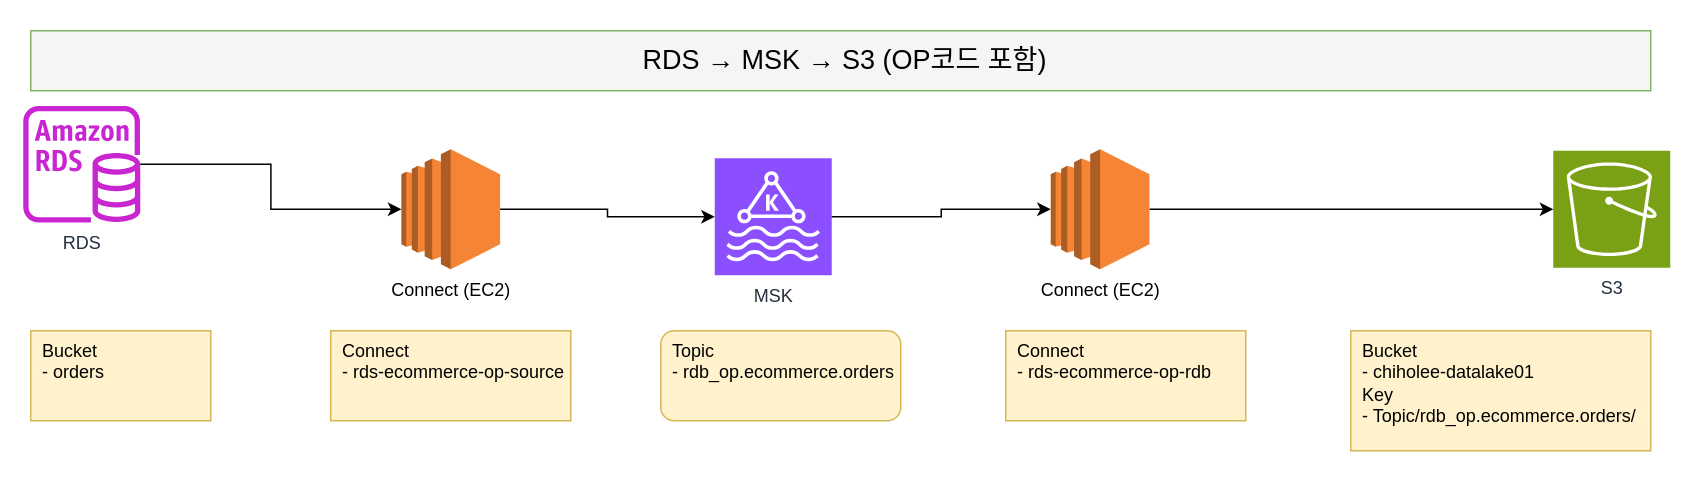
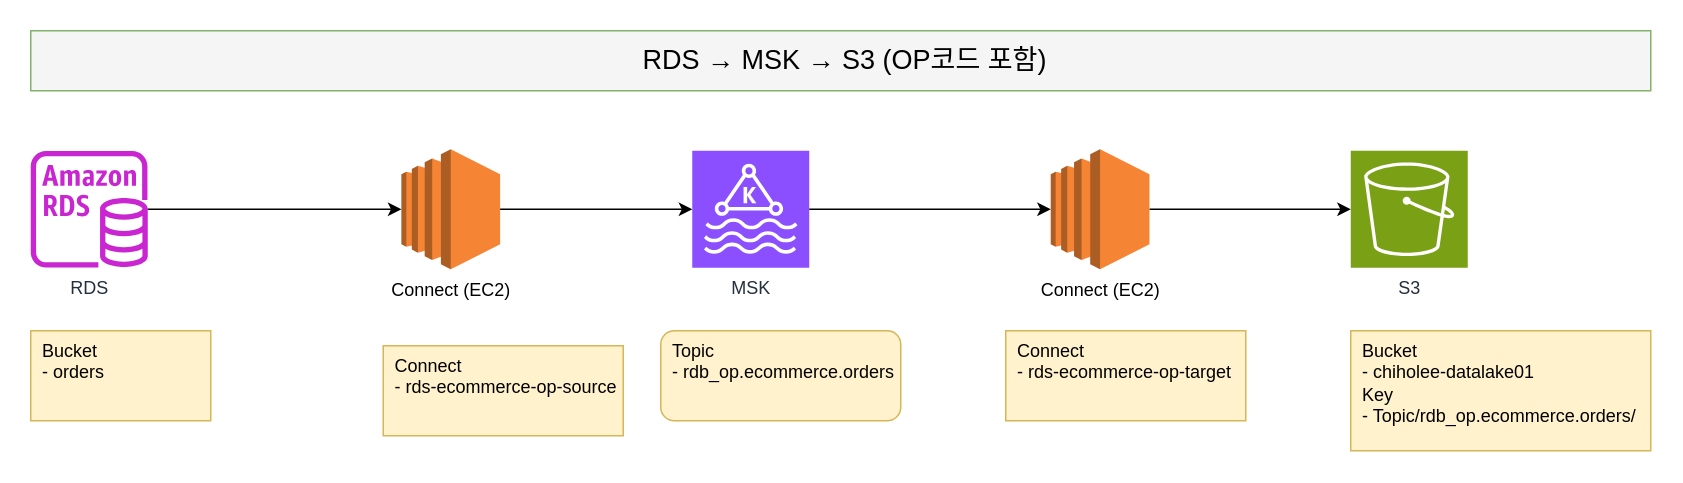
- <mxCell id="2" value="RDS" style="sketch=0;outlineConnect=0;fontColor=#232F3E;gradientColor=none;fillColor=#C925D1;strokeColor=none;dashed=0;verticalLabelPosition=bottom;verticalAlign=top;align=center;html=1;fontSize=12;fontStyle=0;aspect=fixed;pointerEvents=1;shape=mxgraph.aws4.rds_instance;" parent="1" vertex="1"><mxGeometry x="15" y="70" width="78" height="78" as="geometry" /></mxCell>
+ <mxCell id="2" value="RDS" style="sketch=0;outlineConnect=0;fontColor=#232F3E;gradientColor=none;fillColor=#C925D1;strokeColor=none;dashed=0;verticalLabelPosition=bottom;verticalAlign=top;align=center;html=1;fontSize=12;fontStyle=0;aspect=fixed;pointerEvents=1;shape=mxgraph.aws4.rds_instance;" parent="1" vertex="1"><mxGeometry x="20" y="100" width="78" height="78" as="geometry" /></mxCell>
- <mxCell id="10" value="S3" style="sketch=0;points=[[0,0,0],[0.25,0,0],[0.5,0,0],[0.75,0,0],[1,0,0],[0,1,0],[0.25,1,0],[0.5,1,0],[0.75,1,0],[1,1,0],[0,0.25,0],[0,0.5,0],[0,0.75,0],[1,0.25,0],[1,0.5,0],[1,0.75,0]];outlineConnect=0;fontColor=#232F3E;fillColor=#7AA116;strokeColor=#ffffff;dashed=0;verticalLabelPosition=bottom;verticalAlign=top;align=center;html=1;fontSize=12;fontStyle=0;aspect=fixed;shape=mxgraph.aws4.resourceIcon;resIcon=mxgraph.aws4.s3;" parent="1" vertex="1"><mxGeometry x="1035" y="100" width="78" height="78" as="geometry" /></mxCell>
+ <mxCell id="10" value="S3" style="sketch=0;points=[[0,0,0],[0.25,0,0],[0.5,0,0],[0.75,0,0],[1,0,0],[0,1,0],[0.25,1,0],[0.5,1,0],[0.75,1,0],[1,1,0],[0,0.25,0],[0,0.5,0],[0,0.75,0],[1,0.25,0],[1,0.5,0],[1,0.75,0]];outlineConnect=0;fontColor=#232F3E;fillColor=#7AA116;strokeColor=#ffffff;dashed=0;verticalLabelPosition=bottom;verticalAlign=top;align=center;html=1;fontSize=12;fontStyle=0;aspect=fixed;shape=mxgraph.aws4.resourceIcon;resIcon=mxgraph.aws4.s3;" parent="1" vertex="1"><mxGeometry x="900" y="100" width="78" height="78" as="geometry" /></mxCell>
- <mxCell id="3" value="MSK" style="sketch=0;points=[[0,0,0],[0.25,0,0],[0.5,0,0],[0.75,0,0],[1,0,0],[0,1,0],[0.25,1,0],[0.5,1,0],[0.75,1,0],[1,1,0],[0,0.25,0],[0,0.5,0],[0,0.75,0],[1,0.25,0],[1,0.5,0],[1,0.75,0]];outlineConnect=0;fontColor=#232F3E;fillColor=#8C4FFF;strokeColor=#ffffff;dashed=0;verticalLabelPosition=bottom;verticalAlign=top;align=center;html=1;fontSize=12;fontStyle=0;aspect=fixed;shape=mxgraph.aws4.resourceIcon;resIcon=mxgraph.aws4.managed_streaming_for_kafka;" parent="1" vertex="1"><mxGeometry x="476" y="105" width="78" height="78" as="geometry" /></mxCell>
+ <mxCell id="3" value="MSK" style="sketch=0;points=[[0,0,0],[0.25,0,0],[0.5,0,0],[0.75,0,0],[1,0,0],[0,1,0],[0.25,1,0],[0.5,1,0],[0.75,1,0],[1,1,0],[0,0.25,0],[0,0.5,0],[0,0.75,0],[1,0.25,0],[1,0.5,0],[1,0.75,0]];outlineConnect=0;fontColor=#232F3E;fillColor=#8C4FFF;strokeColor=#ffffff;dashed=0;verticalLabelPosition=bottom;verticalAlign=top;align=center;html=1;fontSize=12;fontStyle=0;aspect=fixed;shape=mxgraph.aws4.resourceIcon;resIcon=mxgraph.aws4.managed_streaming_for_kafka;" parent="1" vertex="1"><mxGeometry x="461" y="100" width="78" height="78" as="geometry" /></mxCell>
- <mxCell id="15" value="Connect&lt;br&gt;- rds-ecommerce-op-rdb" style="rounded=0;whiteSpace=wrap;html=1;align=left;fillColor=#fff2cc;strokeColor=#d6b656;spacingLeft=6;spacingTop=0;verticalAlign=top;" parent="1" vertex="1"><mxGeometry x="670" y="220" width="160" height="60" as="geometry" /></mxCell>
+ <mxCell id="15" value="Connect&lt;br&gt;- rds-ecommerce-op-target" style="rounded=0;whiteSpace=wrap;html=1;align=left;fillColor=#fff2cc;strokeColor=#d6b656;spacingLeft=6;spacingTop=0;verticalAlign=top;" parent="1" vertex="1"><mxGeometry x="670" y="220" width="160" height="60" as="geometry" /></mxCell>
- <mxCell id="8" value="Connect&lt;br&gt;-&amp;nbsp;rds-ecommerce-op-source" style="rounded=0;whiteSpace=wrap;html=1;align=left;fillColor=#fff2cc;strokeColor=#d6b656;spacingLeft=6;spacingTop=0;verticalAlign=top;" parent="1" vertex="1"><mxGeometry x="220" y="220" width="160" height="60" as="geometry" /></mxCell>
+ <mxCell id="8" value="Connect&lt;br&gt;-&amp;nbsp;rds-ecommerce-op-source" style="rounded=0;whiteSpace=wrap;html=1;align=left;fillColor=#fff2cc;strokeColor=#d6b656;spacingLeft=6;spacingTop=0;verticalAlign=top;" parent="1" vertex="1"><mxGeometry x="255" y="230" width="160" height="60" as="geometry" /></mxCell>
